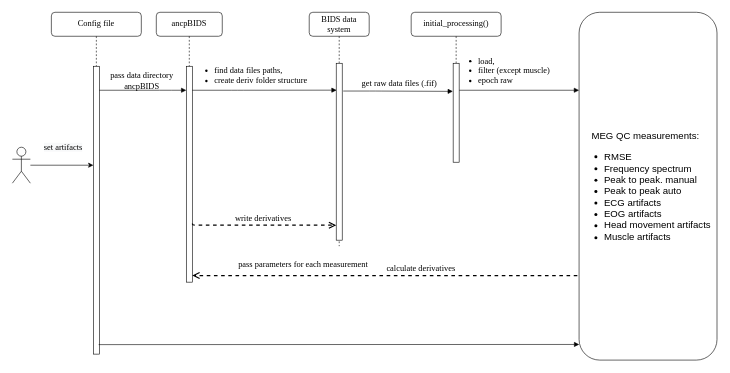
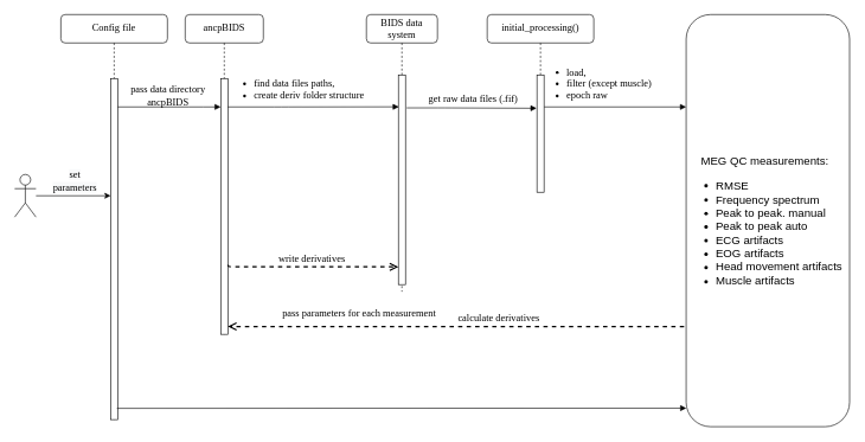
- <mxCell id="9" value="&lt;span style=&quot;color: rgb(0, 0, 0); font-family: Verdana; font-size: 14px; font-style: normal; font-variant-ligatures: normal; font-variant-caps: normal; font-weight: 400; letter-spacing: normal; orphans: 2; text-indent: 0px; text-transform: none; widows: 2; word-spacing: 0px; -webkit-text-stroke-width: 0px; background-color: rgb(248, 249, 250); text-decoration-thickness: initial; text-decoration-style: initial; text-decoration-color: initial; float: none; display: inline !important;&quot;&gt;set artifacts&lt;/span&gt;" style="text;whiteSpace=wrap;html=1;align=center;fontSize=14;" parent="6" vertex="1"><mxGeometry x="-20" y="210" width="80" height="40" as="geometry" /></mxCell>
+ <mxCell id="9" value="&lt;span style=&quot;color: rgb(0, 0, 0); font-family: Verdana; font-size: 14px; font-style: normal; font-variant-ligatures: normal; font-variant-caps: normal; font-weight: 400; letter-spacing: normal; orphans: 2; text-indent: 0px; text-transform: none; widows: 2; word-spacing: 0px; -webkit-text-stroke-width: 0px; background-color: rgb(248, 249, 250); text-decoration-thickness: initial; text-decoration-style: initial; text-decoration-color: initial; float: none; display: inline !important;&quot;&gt;set parameters&lt;/span&gt;" style="text;whiteSpace=wrap;html=1;align=center;fontSize=14;" parent="6" vertex="1"><mxGeometry x="-20" y="210" width="80" height="40" as="geometry" /></mxCell>
